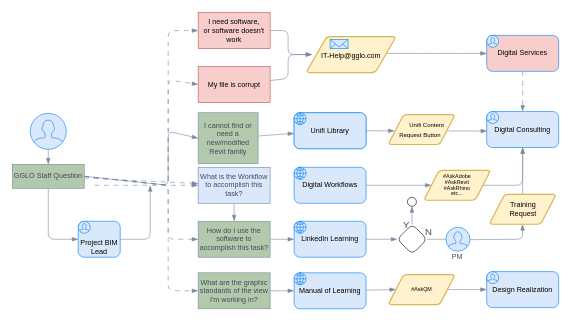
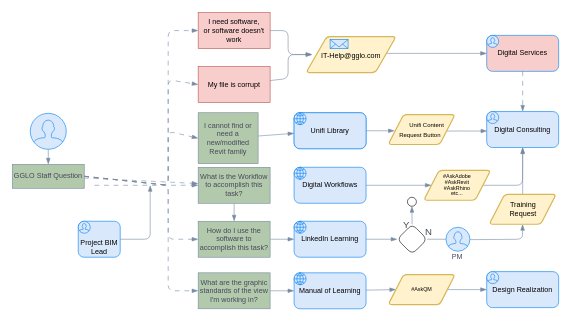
- <mxCell id="20" value="" style="edgeStyle=none;orthogonalLoop=1;jettySize=auto;html=1;strokeColor=#788AA3;fontSize=12;fontColor=default;startSize=8;endSize=8;fillColor=#B2C9AB;dashed=0;dashPattern=8 8;endArrow=blockThin;endFill=1;entryX=0;entryY=0.5;entryDx=0;entryDy=0;rounded=1;exitX=1;exitY=0.5;exitDx=0;exitDy=0;" edge="1" parent="1" source="4" target="11"><mxGeometry relative="1" as="geometry"><mxPoint x="147" y="328" as="sourcePoint" /><mxPoint x="330" y="218" as="targetPoint" /><Array as="points"><mxPoint x="280" y="308" /><mxPoint x="280" y="218" /></Array></mxGeometry></mxCell>
+ <mxCell id="20" value="" style="edgeStyle=none;orthogonalLoop=1;jettySize=auto;html=1;strokeColor=#788AA3;fontSize=12;fontColor=default;startSize=8;endSize=8;fillColor=#B2C9AB;dashed=1;dashPattern=8 8;endArrow=blockThin;endFill=1;entryX=0;entryY=0.5;entryDx=0;entryDy=0;rounded=1;exitX=1;exitY=0.5;exitDx=0;exitDy=0;" edge="1" parent="1" source="4" target="11"><mxGeometry relative="1" as="geometry"><mxPoint x="147" y="328" as="sourcePoint" /><mxPoint x="330" y="218" as="targetPoint" /><Array as="points"><mxPoint x="280" y="308" /><mxPoint x="280" y="218" /></Array></mxGeometry></mxCell>
- <mxCell id="7" value="What is the Workflow to accomplish this task?" style="whiteSpace=wrap;html=1;fillColor=#dae8fc;strokeColor=#788AA3;fontColor=#46495D;rounded=0;glass=0;strokeWidth=1;shadow=0;labelBackgroundColor=none;fontSize=12;" vertex="1" parent="1"><mxGeometry x="330" y="278" width="120" height="60" as="geometry" /></mxCell>
+ <mxCell id="7" value="What is the Workflow to accomplish this task?" style="whiteSpace=wrap;html=1;fillColor=#B2C9AB;strokeColor=#788AA3;fontColor=#46495D;rounded=0;glass=0;strokeWidth=1;shadow=0;labelBackgroundColor=none;fontSize=12;" vertex="1" parent="1"><mxGeometry x="330" y="278" width="120" height="60" as="geometry" /></mxCell>
- <mxCell id="2" style="edgeStyle=none;orthogonalLoop=1;jettySize=auto;html=1;entryX=0;entryY=0.5;entryDx=0;entryDy=0;strokeColor=#788AA3;fontSize=12;fontColor=#46495D;startSize=8;endSize=8;fillColor=#B2C9AB;rounded=1;endArrow=blockThin;endFill=1;" edge="1" parent="1" source="4" target="5"><mxGeometry relative="1" as="geometry"><Array as="points"><mxPoint x="80" y="398" /></Array></mxGeometry></mxCell>
